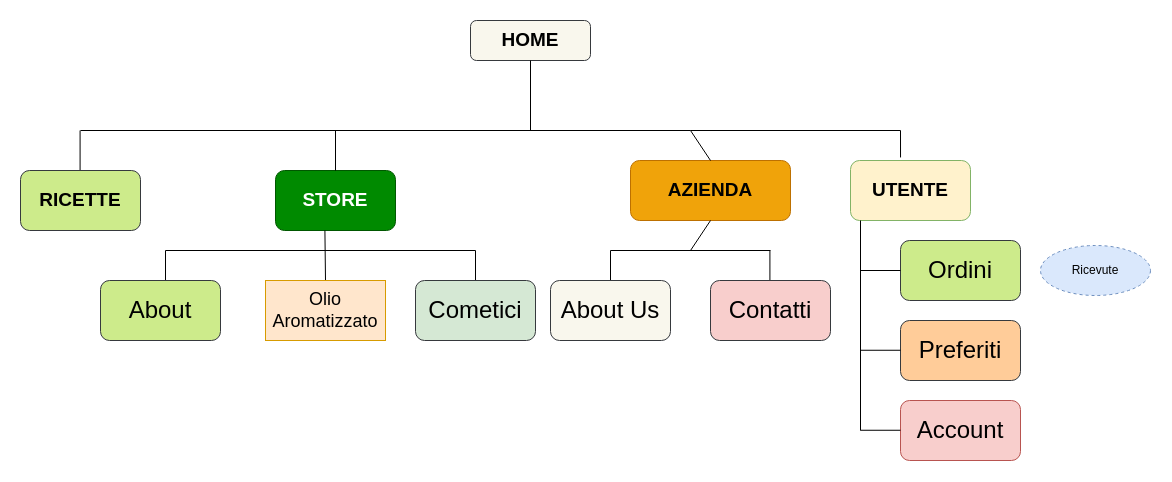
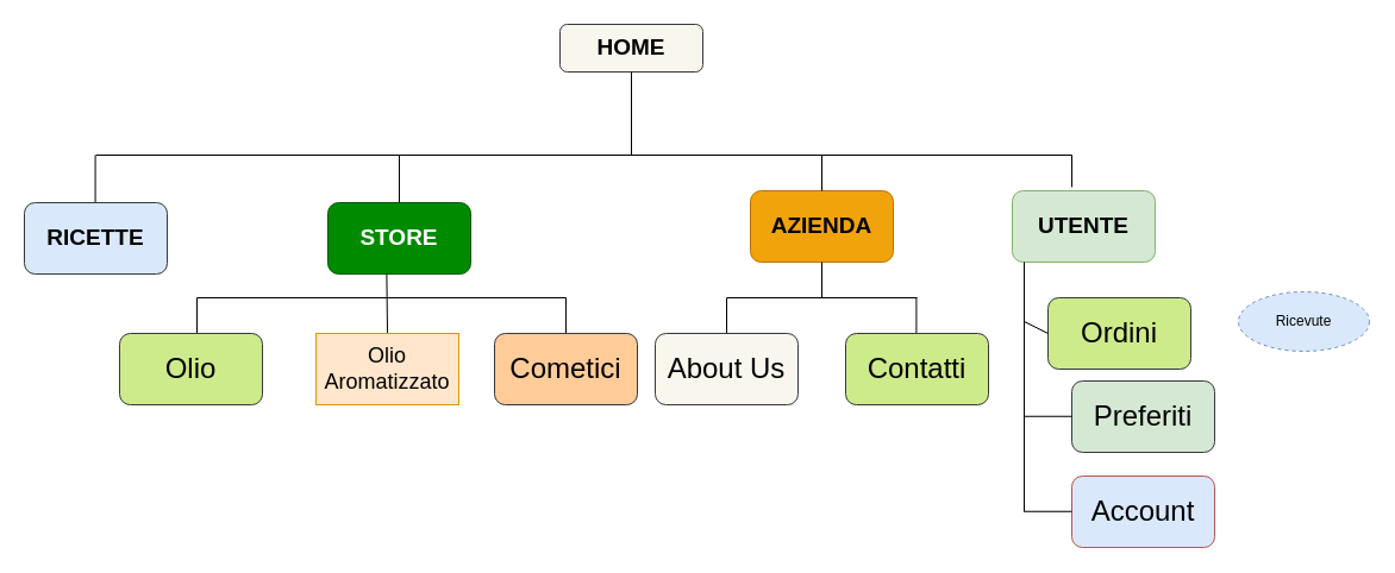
- <mxCell id="8" value="AZIENDA" style="rounded=1;whiteSpace=wrap;html=1;fillColor=#f0a30a;strokeColor=#BD7000;fontColor=#000000;fontSize=19;fontStyle=1" parent="1" vertex="1"><mxGeometry x="630" y="160" width="160" height="60" as="geometry" /></mxCell>
+ <mxCell id="8" value="AZIENDA" style="rounded=1;whiteSpace=wrap;html=1;fillColor=#f0a30a;strokeColor=#BD7000;fontColor=#000000;fontSize=19;fontStyle=1" parent="1" vertex="1"><mxGeometry x="630" y="160" width="120" height="60" as="geometry" /></mxCell>
- <mxCell id="24" value="UTENTE" style="rounded=1;whiteSpace=wrap;html=1;fillColor=#fff2cc;strokeColor=#82b366;fontSize=19;fontStyle=1;" vertex="1" parent="1"><mxGeometry x="850" y="160" width="120" height="60" as="geometry" /></mxCell>
+ <mxCell id="24" value="UTENTE" style="rounded=1;whiteSpace=wrap;html=1;fillColor=#d5e8d4;strokeColor=#82b366;fontSize=19;fontStyle=1" vertex="1" parent="1"><mxGeometry x="850" y="160" width="120" height="60" as="geometry" /></mxCell>
- <mxCell id="6" value="RICETTE" style="rounded=1;whiteSpace=wrap;html=1;fillColor=#cdeb8b;strokeColor=#36393d;fontSize=19;fontStyle=1" parent="1" vertex="1"><mxGeometry x="20" y="170" width="120" height="60" as="geometry" /></mxCell>
+ <mxCell id="6" value="RICETTE" style="rounded=1;whiteSpace=wrap;html=1;fillColor=#dae8fc;strokeColor=#36393d;fontSize=19;fontStyle=1;" parent="1" vertex="1"><mxGeometry x="20" y="170" width="120" height="60" as="geometry" /></mxCell>
- <mxCell id="25" value="Ordini" style="rounded=1;whiteSpace=wrap;html=1;fillColor=#cdeb8b;strokeColor=#36393d;fontSize=24;" vertex="1" parent="1"><mxGeometry x="900" y="240" width="120" height="60" as="geometry" /></mxCell>
+ <mxCell id="25" value="Ordini" style="rounded=1;whiteSpace=wrap;html=1;fillColor=#cdeb8b;strokeColor=#36393d;fontSize=24;" vertex="1" parent="1"><mxGeometry x="880" y="250" width="120" height="60" as="geometry" /></mxCell>
- <mxCell id="16" value="About" style="rounded=1;whiteSpace=wrap;html=1;fillColor=#cdeb8b;strokeColor=#36393d;fontSize=24;" parent="1" vertex="1"><mxGeometry x="100" y="280" width="120" height="60" as="geometry" /></mxCell>
+ <mxCell id="16" value="Olio" style="rounded=1;whiteSpace=wrap;html=1;fillColor=#cdeb8b;strokeColor=#36393d;fontSize=24;" parent="1" vertex="1"><mxGeometry x="100" y="280" width="120" height="60" as="geometry" /></mxCell>
- <mxCell id="15" value="Cometici" style="rounded=1;whiteSpace=wrap;html=1;fillColor=#d5e8d4;strokeColor=#36393d;fontSize=24;" parent="1" vertex="1"><mxGeometry x="415" y="280" width="120" height="60" as="geometry" /></mxCell>
+ <mxCell id="15" value="Cometici" style="rounded=1;whiteSpace=wrap;html=1;fillColor=#ffcc99;strokeColor=#36393d;fontSize=24;" parent="1" vertex="1"><mxGeometry x="415" y="280" width="120" height="60" as="geometry" /></mxCell>
- <mxCell id="20" value="Contatti" style="rounded=1;whiteSpace=wrap;html=1;fillColor=#f8cecc;strokeColor=#36393d;fontSize=24;" parent="1" vertex="1"><mxGeometry x="710" y="280" width="120" height="60" as="geometry" /></mxCell>
+ <mxCell id="20" value="Contatti" style="rounded=1;whiteSpace=wrap;html=1;fillColor=#cdeb8b;strokeColor=#36393d;fontSize=24;" parent="1" vertex="1"><mxGeometry x="710" y="280" width="120" height="60" as="geometry" /></mxCell>
- <mxCell id="26" value="Preferiti" style="rounded=1;whiteSpace=wrap;html=1;fillColor=#ffcc99;strokeColor=#36393d;fontSize=24;" vertex="1" parent="1"><mxGeometry x="900" y="320" width="120" height="60" as="geometry" /></mxCell>
+ <mxCell id="26" value="Preferiti" style="rounded=1;whiteSpace=wrap;html=1;fillColor=#d5e8d4;strokeColor=#36393d;fontSize=24;" vertex="1" parent="1"><mxGeometry x="900" y="320" width="120" height="60" as="geometry" /></mxCell>
- <mxCell id="28" value="Account" style="rounded=1;whiteSpace=wrap;html=1;fillColor=#f8cecc;strokeColor=#b85450;fontSize=24;" vertex="1" parent="1"><mxGeometry x="900" y="400" width="120" height="60" as="geometry" /></mxCell>
+ <mxCell id="28" value="Account" style="rounded=1;whiteSpace=wrap;html=1;fillColor=#dae8fc;strokeColor=#b85450;fontSize=24;" vertex="1" parent="1"><mxGeometry x="900" y="400" width="120" height="60" as="geometry" /></mxCell>
